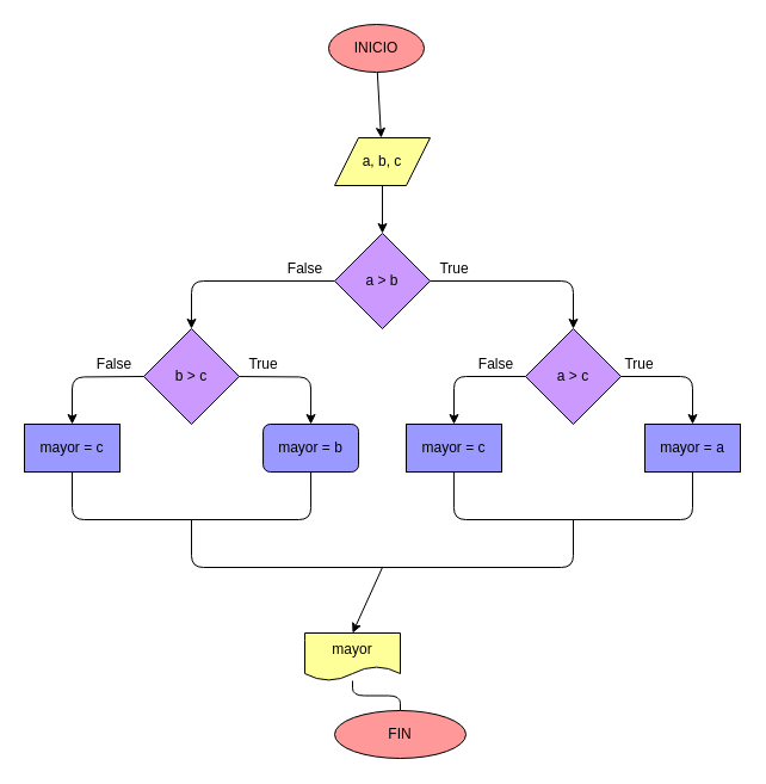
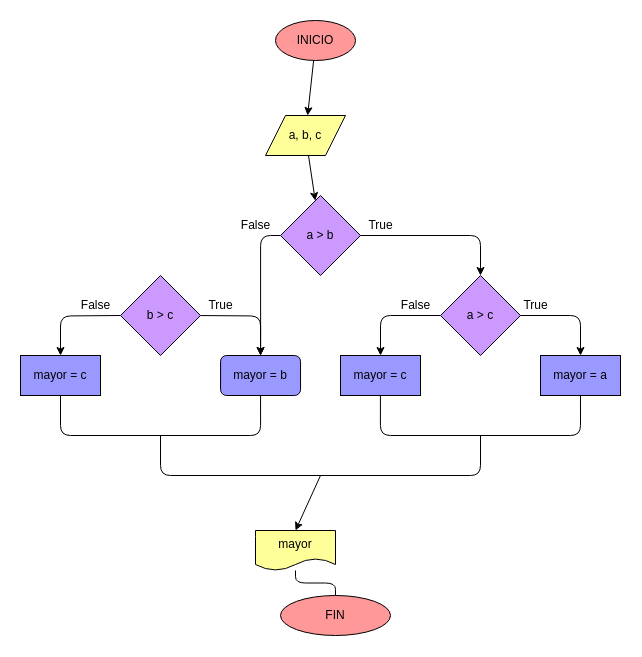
- <mxCell id="5" value="a, b, c" style="shape=parallelogram;perimeter=parallelogramPerimeter;whiteSpace=wrap;html=1;fixedSize=1;fillColor=#FFFF99;strokeColor=#000000;fontColor=#000000;" parent="1" vertex="1"><mxGeometry x="280" y="115" width="80" height="40" as="geometry" /></mxCell>
+ <mxCell id="5" value="a, b, c" style="shape=parallelogram;perimeter=parallelogramPerimeter;whiteSpace=wrap;html=1;fixedSize=1;fillColor=#FFFF99;strokeColor=#000000;fontColor=#000000;" parent="1" vertex="1"><mxGeometry x="265" y="115" width="80" height="40" as="geometry" /></mxCell>
- <mxCell id="7" style="edgeStyle=orthogonalEdgeStyle;html=1;exitX=0;exitY=0.5;exitDx=0;exitDy=0;entryX=0.5;entryY=0;entryDx=0;entryDy=0;strokeColor=#000000;fontColor=#000000;" parent="1" source="8" target="14" edge="1"><mxGeometry relative="1" as="geometry" /></mxCell>
+ <mxCell id="7" style="edgeStyle=orthogonalEdgeStyle;html=1;exitX=0;exitY=0.5;exitDx=0;exitDy=0;strokeColor=#000000;fontColor=#000000;" parent="1" source="8" target="16" edge="1"><mxGeometry relative="1" as="geometry" /></mxCell>
